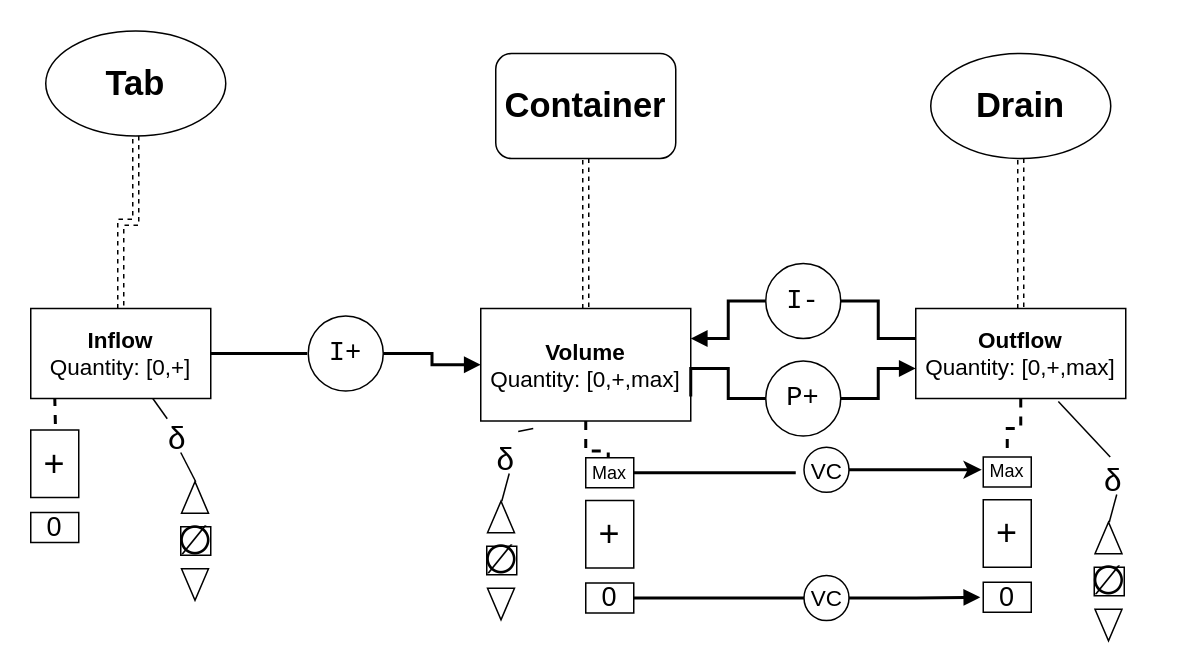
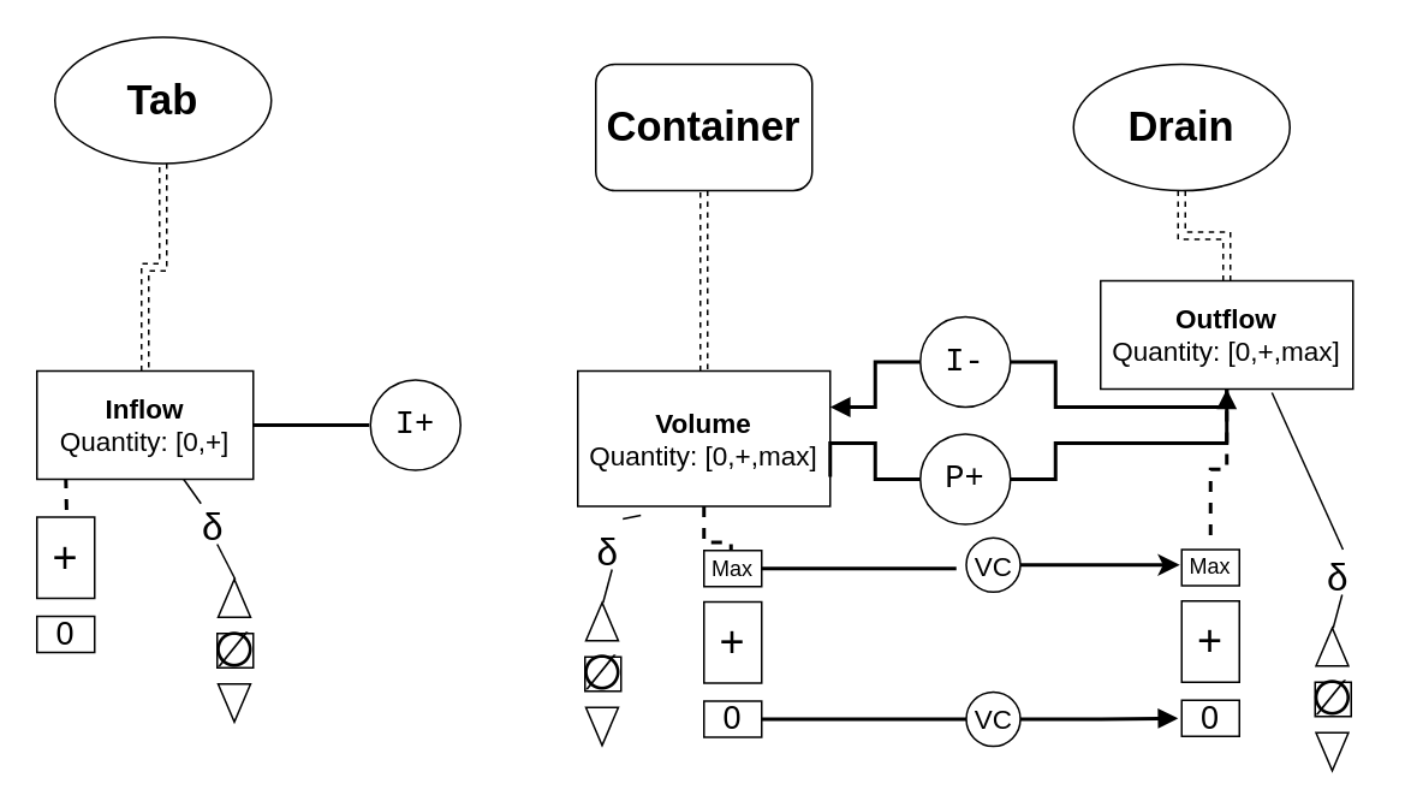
- <mxCell id="7" value="&lt;b&gt;&lt;font style=&quot;font-size: 23px&quot;&gt;Drain&lt;/font&gt;&lt;/b&gt;" style="ellipse;whiteSpace=wrap;html=1;" parent="1" vertex="1"><mxGeometry x="620" y="35" width="120" height="70" as="geometry" /></mxCell>
+ <mxCell id="7" value="&lt;b&gt;&lt;font style=&quot;font-size: 23px&quot;&gt;Drain&lt;/font&gt;&lt;/b&gt;" style="ellipse;whiteSpace=wrap;html=1;" parent="1" vertex="1"><mxGeometry x="595" y="35" width="120" height="70" as="geometry" /></mxCell>
- <mxCell id="17" value="" style="edgeStyle=orthogonalEdgeStyle;rounded=0;orthogonalLoop=1;jettySize=auto;html=1;endArrow=block;endFill=1;strokeWidth=2;" parent="1" source="18" target="13" edge="1"><mxGeometry relative="1" as="geometry" /></mxCell>
- <mxCell id="16" value="&lt;div&gt;&lt;font size=&quot;1&quot;&gt;&lt;b style=&quot;font-size: 15px&quot;&gt;Outflow&lt;/b&gt;&lt;/font&gt;&lt;/div&gt;&lt;div&gt;&lt;font size=&quot;1&quot;&gt;&lt;span style=&quot;font-size: 15px&quot;&gt;Quantity: [0,+,max]&lt;/span&gt;&lt;b style=&quot;font-size: 15px&quot;&gt;&lt;br&gt;&lt;/b&gt;&lt;/font&gt;&lt;/div&gt;" style="rounded=0;whiteSpace=wrap;html=1;" parent="1" vertex="1"><mxGeometry x="610" y="205" width="140" height="60" as="geometry" /></mxCell>
+ <mxCell id="16" value="&lt;div&gt;&lt;font size=&quot;1&quot;&gt;&lt;b style=&quot;font-size: 15px&quot;&gt;Outflow&lt;/b&gt;&lt;/font&gt;&lt;/div&gt;&lt;div&gt;&lt;font size=&quot;1&quot;&gt;&lt;span style=&quot;font-size: 15px&quot;&gt;Quantity: [0,+,max]&lt;/span&gt;&lt;b style=&quot;font-size: 15px&quot;&gt;&lt;br&gt;&lt;/b&gt;&lt;/font&gt;&lt;/div&gt;" style="rounded=0;whiteSpace=wrap;html=1;" parent="1" vertex="1"><mxGeometry x="610" y="155" width="140" height="60" as="geometry" /></mxCell>
